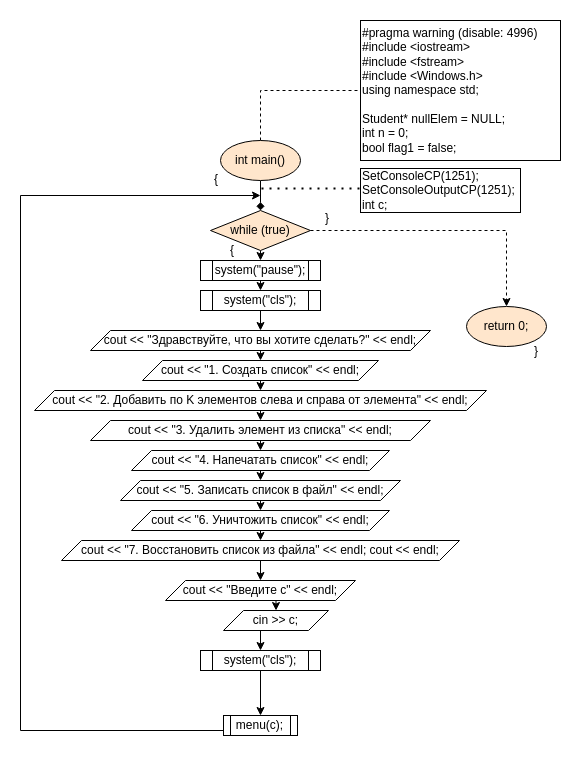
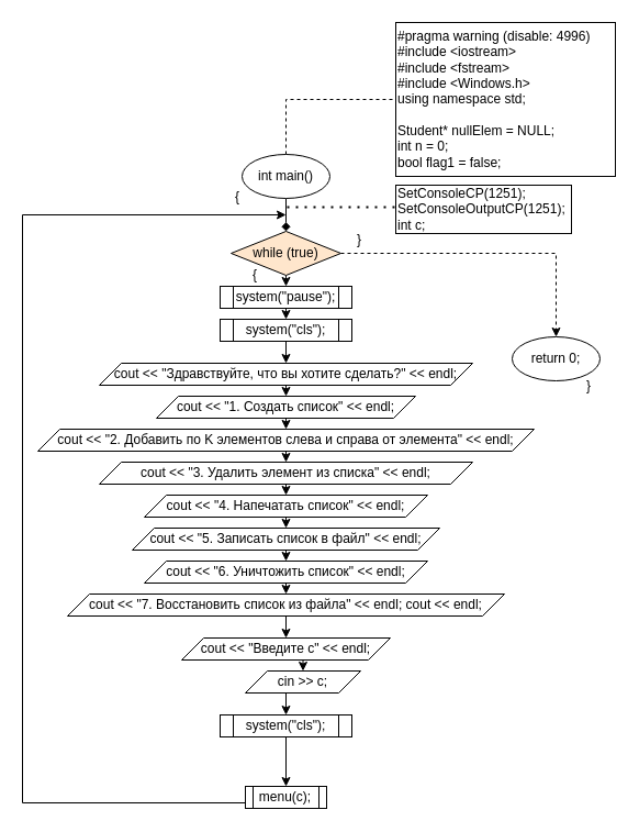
- <mxCell id="4" value="int main()" style="ellipse;whiteSpace=wrap;html=1;fillColor=#ffe6cc;" vertex="1" parent="1"><mxGeometry x="220" y="140" width="80" height="40" as="geometry" /></mxCell>
+ <mxCell id="4" value="int main()" style="ellipse;whiteSpace=wrap;html=1;" vertex="1" parent="1"><mxGeometry x="220" y="140" width="80" height="40" as="geometry" /></mxCell>
- <mxCell id="42" value="return 0;" style="ellipse;whiteSpace=wrap;html=1;fillColor=#ffe6cc;" vertex="1" parent="1"><mxGeometry x="466" y="306" width="80" height="40" as="geometry" /></mxCell>
+ <mxCell id="42" value="return 0;" style="ellipse;whiteSpace=wrap;html=1;" vertex="1" parent="1"><mxGeometry x="466" y="306" width="80" height="40" as="geometry" /></mxCell>
